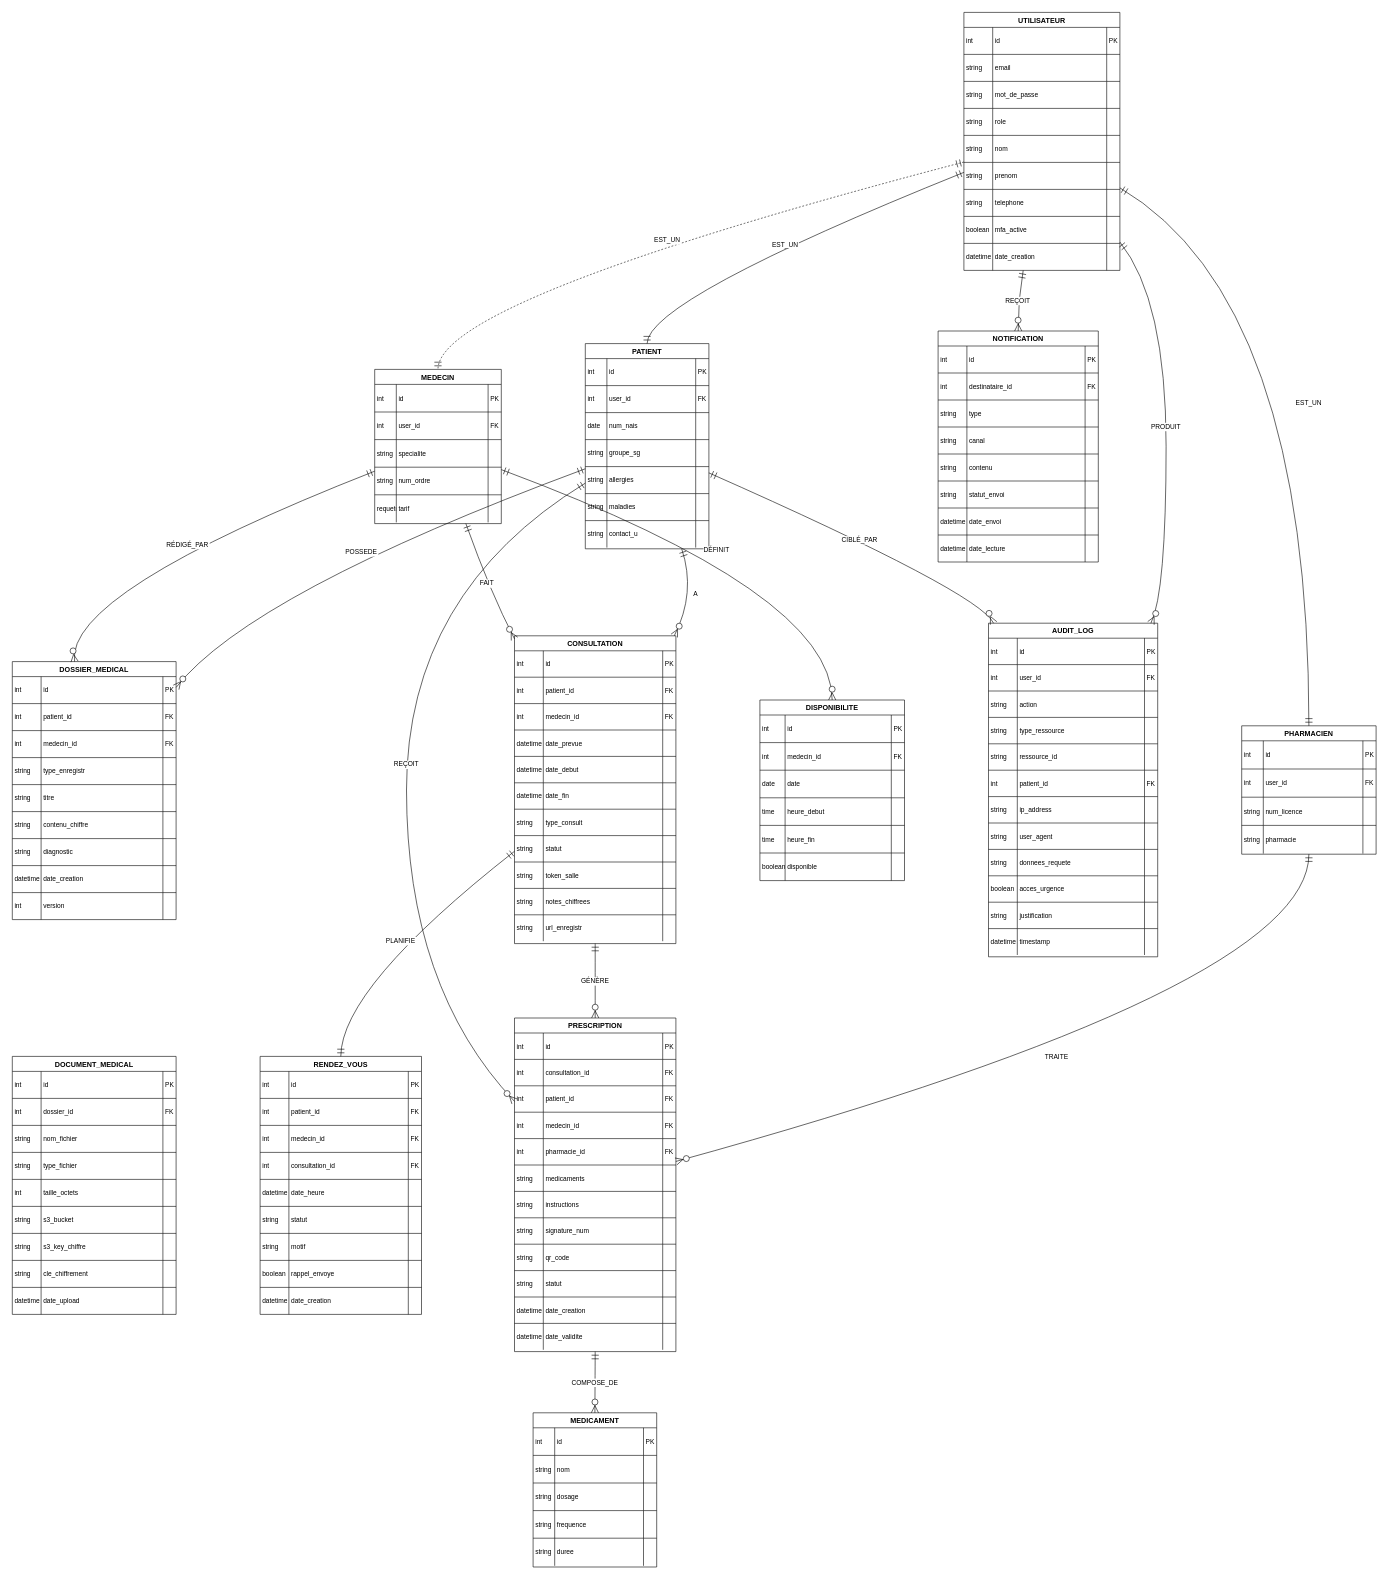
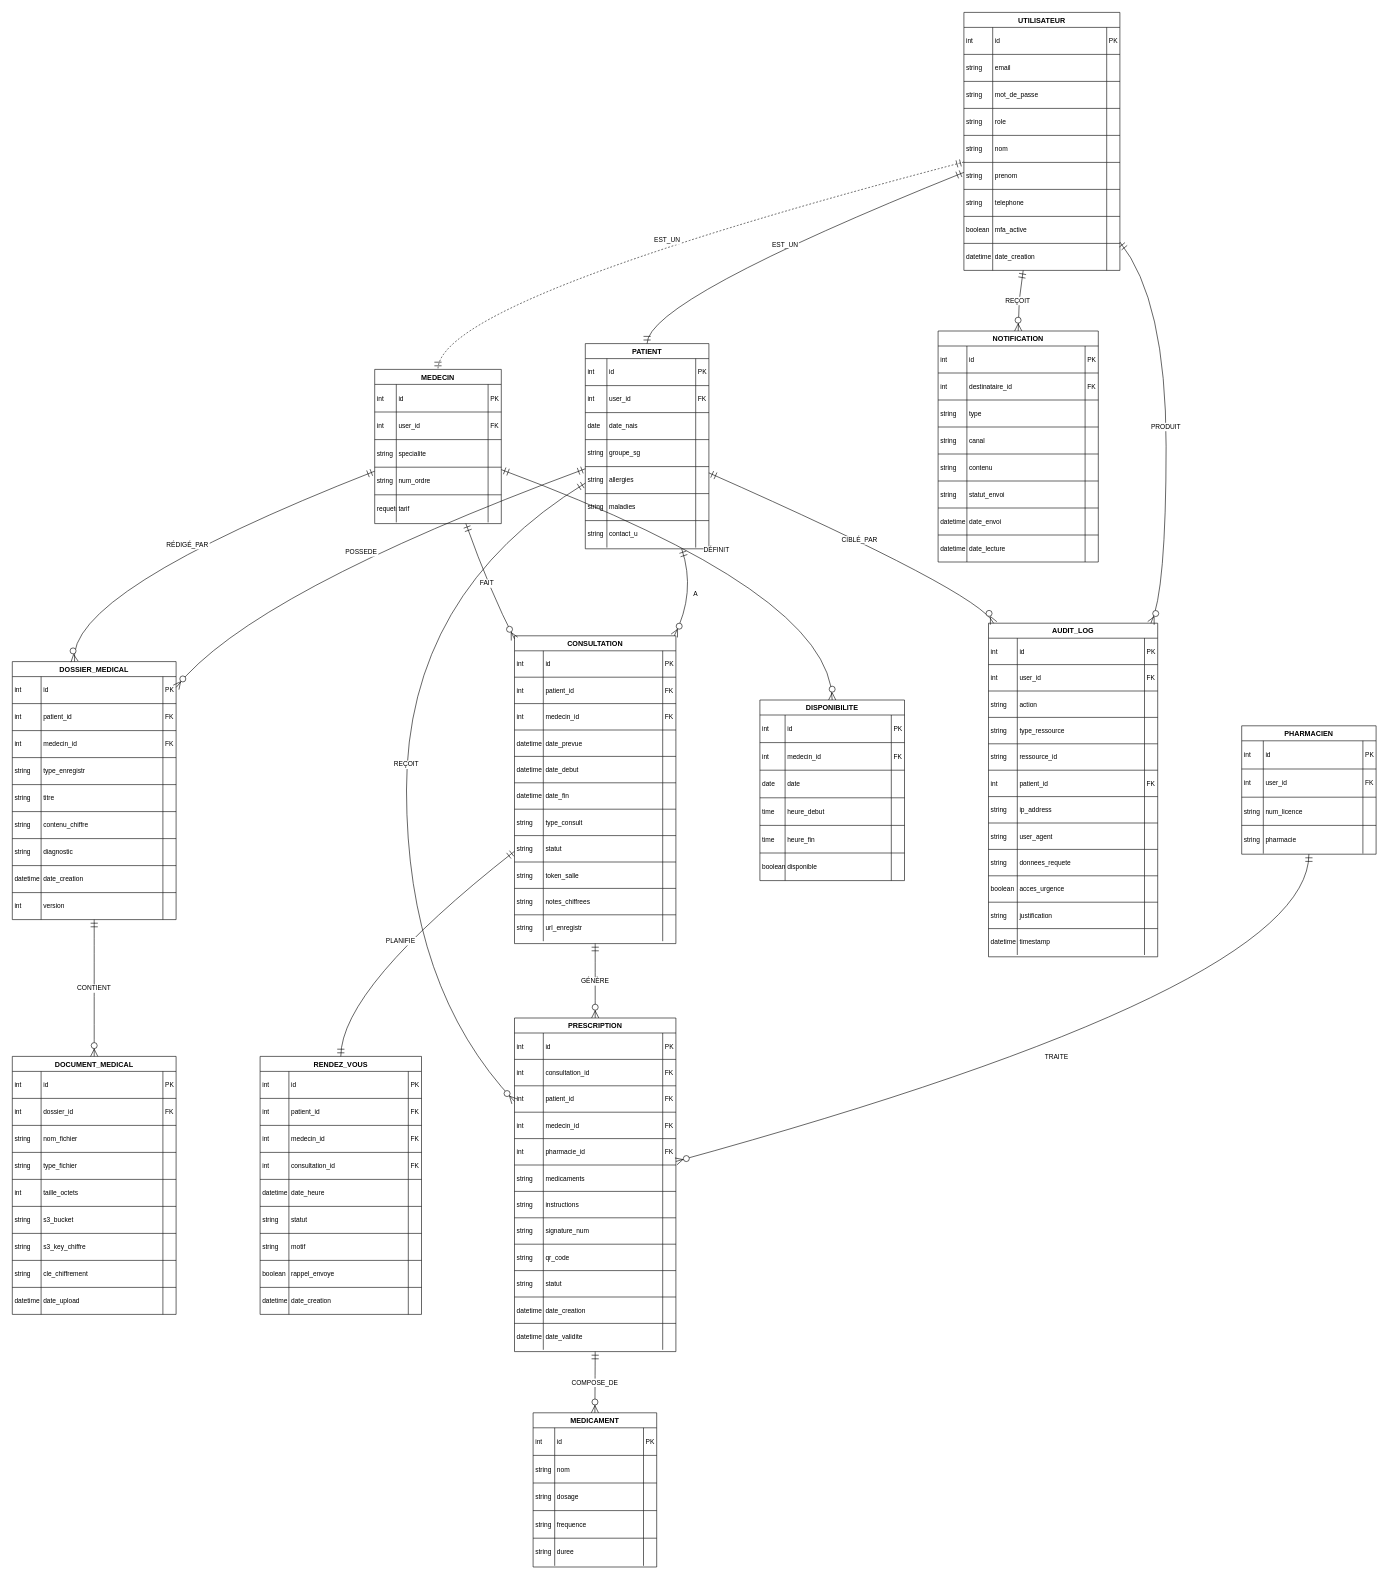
- <mxCell id="50" value="num_nais" style="shape=partialRectangle;connectable=0;fillColor=none;top=0;left=0;bottom=0;right=0;align=left;spacingLeft=2;overflow=hidden;fontSize=11;" parent="48" vertex="1"><mxGeometry x="36" width="148" height="45" as="geometry"><mxRectangle width="148" height="45" as="alternateBounds" /></mxGeometry></mxCell>
+ <mxCell id="50" value="date_nais" style="shape=partialRectangle;connectable=0;fillColor=none;top=0;left=0;bottom=0;right=0;align=left;spacingLeft=2;overflow=hidden;fontSize=11;" parent="48" vertex="1"><mxGeometry x="36" width="148" height="45" as="geometry"><mxRectangle width="148" height="45" as="alternateBounds" /></mxGeometry></mxCell>
- <mxCell id="441" value="EST_UN" style="curved=1;startArrow=ERmandOne;startSize=10;;endArrow=ERmandOne;endSize=10;;exitX=1;exitY=0.68;entryX=0.5;entryY=0;rounded=0;" parent="1" source="2" target="89" edge="1"><mxGeometry relative="1" as="geometry"><Array as="points"><mxPoint x="2181" y="499" /></Array></mxGeometry></mxCell>
+ <mxCell id="443" value="CONTIENT" style="curved=1;startArrow=ERmandOne;startSize=10;;endArrow=ERzeroToMany;endSize=10;;exitX=0.5;exitY=1;entryX=0.5;entryY=0;rounded=0;" parent="1" source="106" target="143" edge="1"><mxGeometry relative="1" as="geometry"><Array as="points" /></mxGeometry></mxCell>
